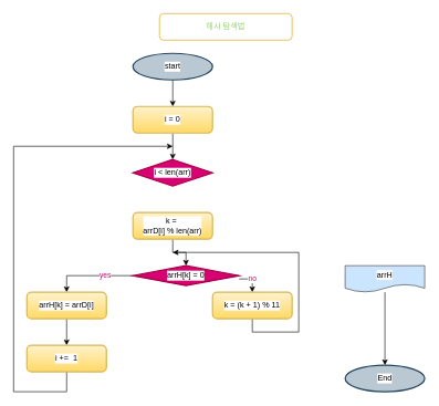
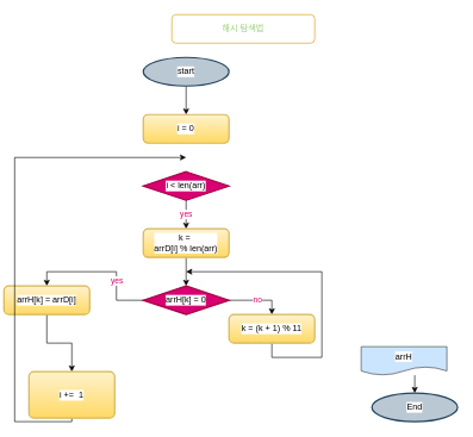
- <mxCell id="5" value="" style="edgeStyle=orthogonalEdgeStyle;rounded=0;orthogonalLoop=1;jettySize=auto;html=1;fontColor=#D80073;" edge="1" parent="1" source="6" target="8"><mxGeometry relative="1" as="geometry" /></mxCell>
+ <mxCell id="7" value="yes" style="edgeStyle=orthogonalEdgeStyle;rounded=0;orthogonalLoop=1;jettySize=auto;html=1;fontColor=#D80073;" edge="1" parent="1" source="8" target="10"><mxGeometry relative="1" as="geometry" /></mxCell>
- <mxCell id="13" value="&lt;font color=&quot;#000000&quot;&gt;arrH[k] = 0&lt;/font&gt;" style="strokeWidth=2;html=1;shape=mxgraph.flowchart.decision;whiteSpace=wrap;labelBackgroundColor=#FFFFFF;fontColor=#ffffff;fillColor=#d80073;strokeColor=#A50040;" vertex="1" parent="1"><mxGeometry x="200" y="400" width="160" height="30" as="geometry" /></mxCell>
+ <mxCell id="13" value="&lt;font color=&quot;#000000&quot;&gt;arrH[k] = 0&lt;/font&gt;" style="strokeWidth=2;html=1;shape=mxgraph.flowchart.decision;whiteSpace=wrap;labelBackgroundColor=#FFFFFF;fontColor=#ffffff;fillColor=#d80073;strokeColor=#A50040;" vertex="1" parent="1"><mxGeometry x="200" y="400" width="120" height="40" as="geometry" /></mxCell>
- <mxCell id="21" value="&lt;font color=&quot;#000000&quot;&gt;arrH&lt;/font&gt;" style="shape=document;whiteSpace=wrap;html=1;boundedLbl=1;labelBackgroundColor=#FCFCFC;fillColor=#cce5ff;strokeColor=#36393d;" vertex="1" parent="1"><mxGeometry x="520" y="400" width="120" height="40" as="geometry" /></mxCell>
+ <mxCell id="21" value="&lt;font color=&quot;#000000&quot;&gt;arrH&lt;/font&gt;" style="shape=document;whiteSpace=wrap;html=1;boundedLbl=1;labelBackgroundColor=#FCFCFC;fillColor=#cce5ff;strokeColor=#36393d;" vertex="1" parent="1"><mxGeometry x="505" y="485" width="120" height="40" as="geometry" /></mxCell>
- <mxCell id="15" value="arrH[k] = arrD[i]" style="rounded=1;whiteSpace=wrap;html=1;absoluteArcSize=1;arcSize=14;strokeWidth=2;labelBackgroundColor=#FFFFFF;fillColor=#fff2cc;gradientColor=#ffd966;strokeColor=#d6b656;" vertex="1" parent="1"><mxGeometry x="40" y="440" width="120" height="40" as="geometry" /></mxCell>
+ <mxCell id="15" value="arrH[k] = arrD[i]" style="rounded=1;whiteSpace=wrap;html=1;absoluteArcSize=1;arcSize=14;strokeWidth=2;labelBackgroundColor=#FFFFFF;fillColor=#fff2cc;gradientColor=#ffd966;strokeColor=#d6b656;" vertex="1" parent="1"><mxGeometry x="5" y="400" width="120" height="40" as="geometry" /></mxCell>
- <mxCell id="17" value="i&amp;nbsp;+=&amp;nbsp; 1" style="rounded=1;whiteSpace=wrap;html=1;absoluteArcSize=1;arcSize=14;strokeWidth=2;labelBackgroundColor=#FFFFFF;fillColor=#fff2cc;gradientColor=#ffd966;strokeColor=#d6b656;" vertex="1" parent="1"><mxGeometry x="40" y="520" width="120" height="40" as="geometry" /></mxCell>
+ <mxCell id="17" value="i&amp;nbsp;+=&amp;nbsp; 1" style="rounded=1;whiteSpace=wrap;html=1;absoluteArcSize=1;arcSize=14;strokeWidth=2;labelBackgroundColor=#FFFFFF;fillColor=#fff2cc;gradientColor=#ffd966;strokeColor=#d6b656;" vertex="1" parent="1"><mxGeometry x="40" y="520" width="120" height="65" as="geometry" /></mxCell>
